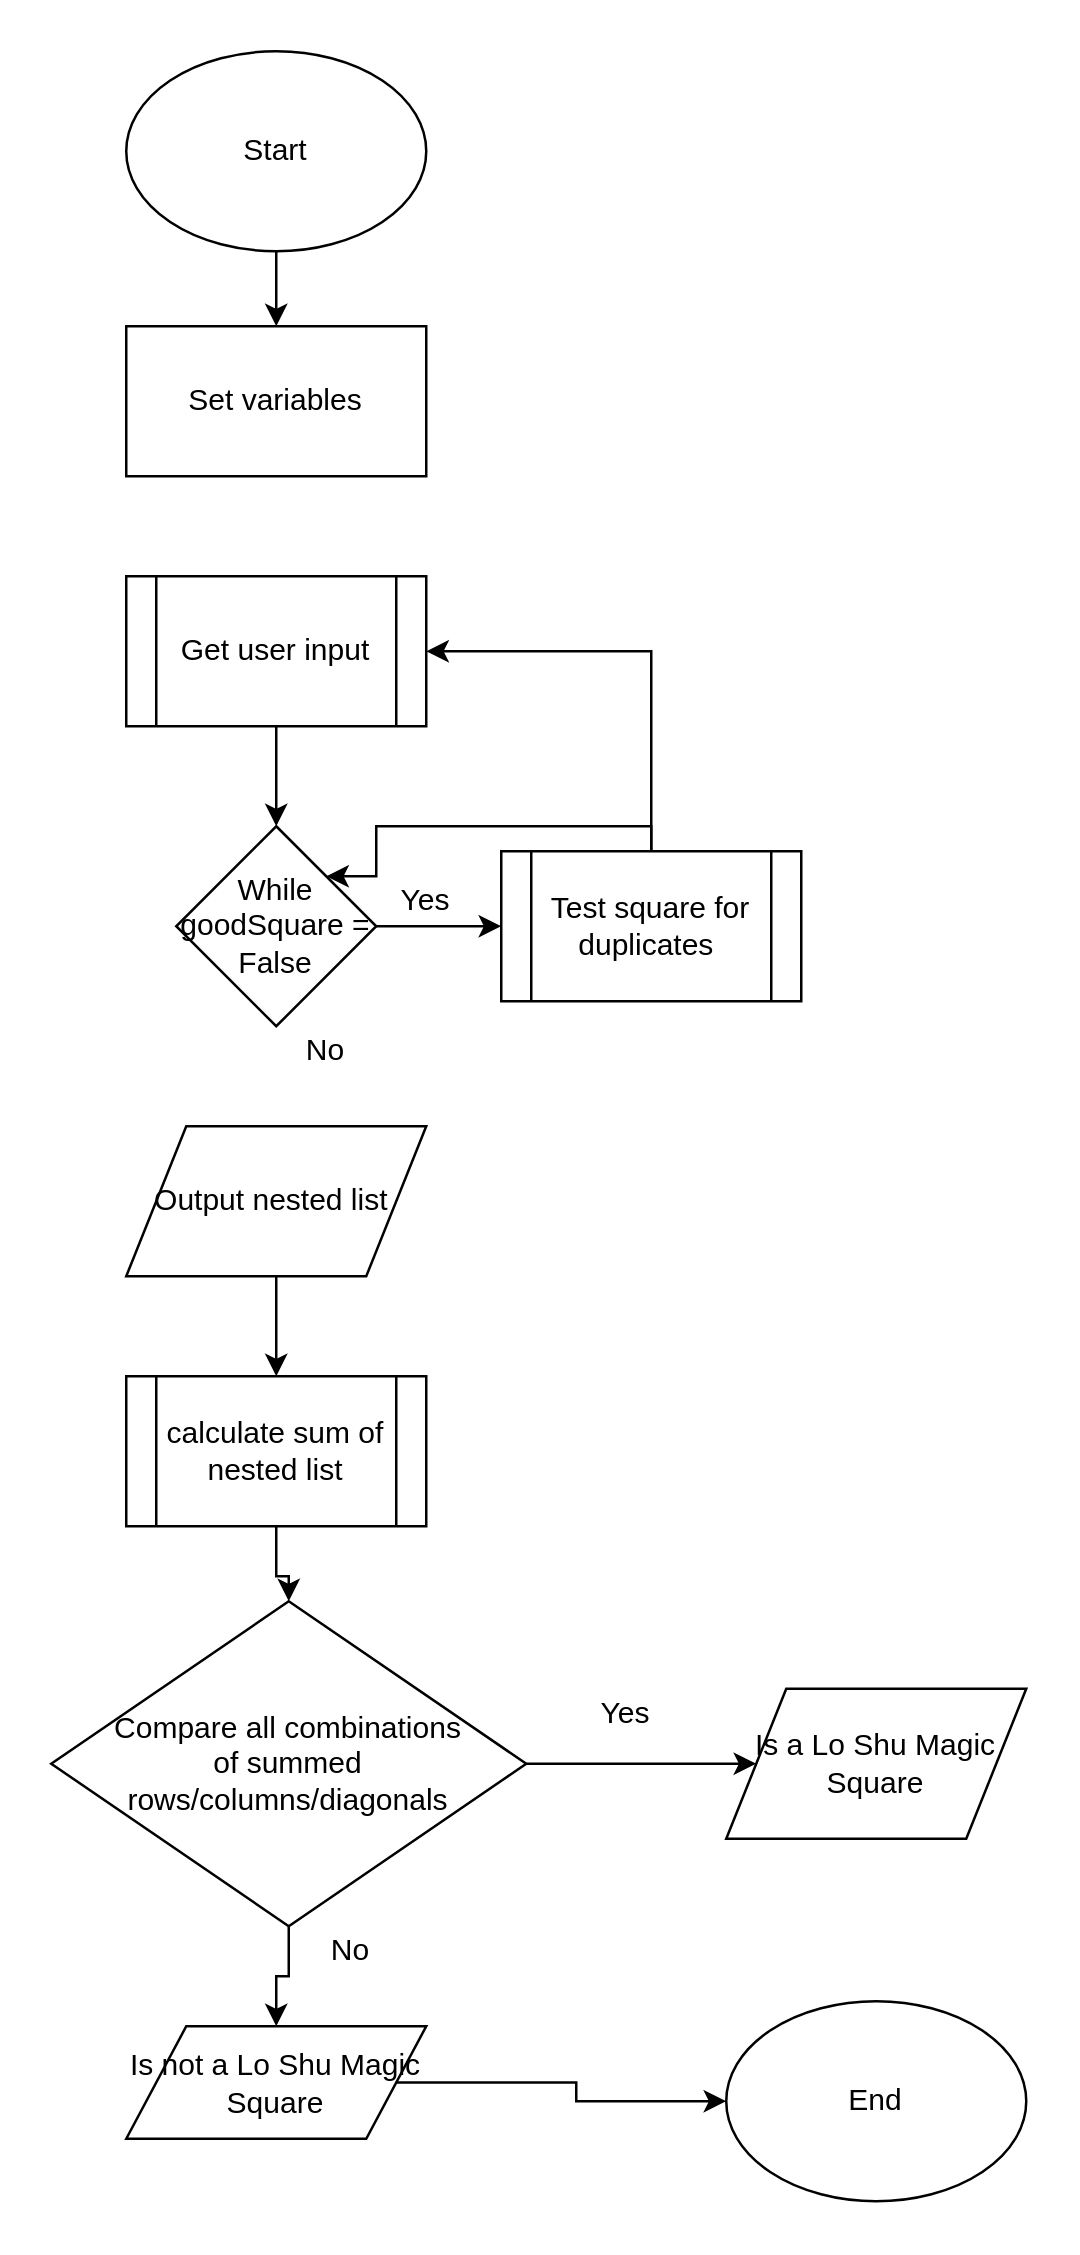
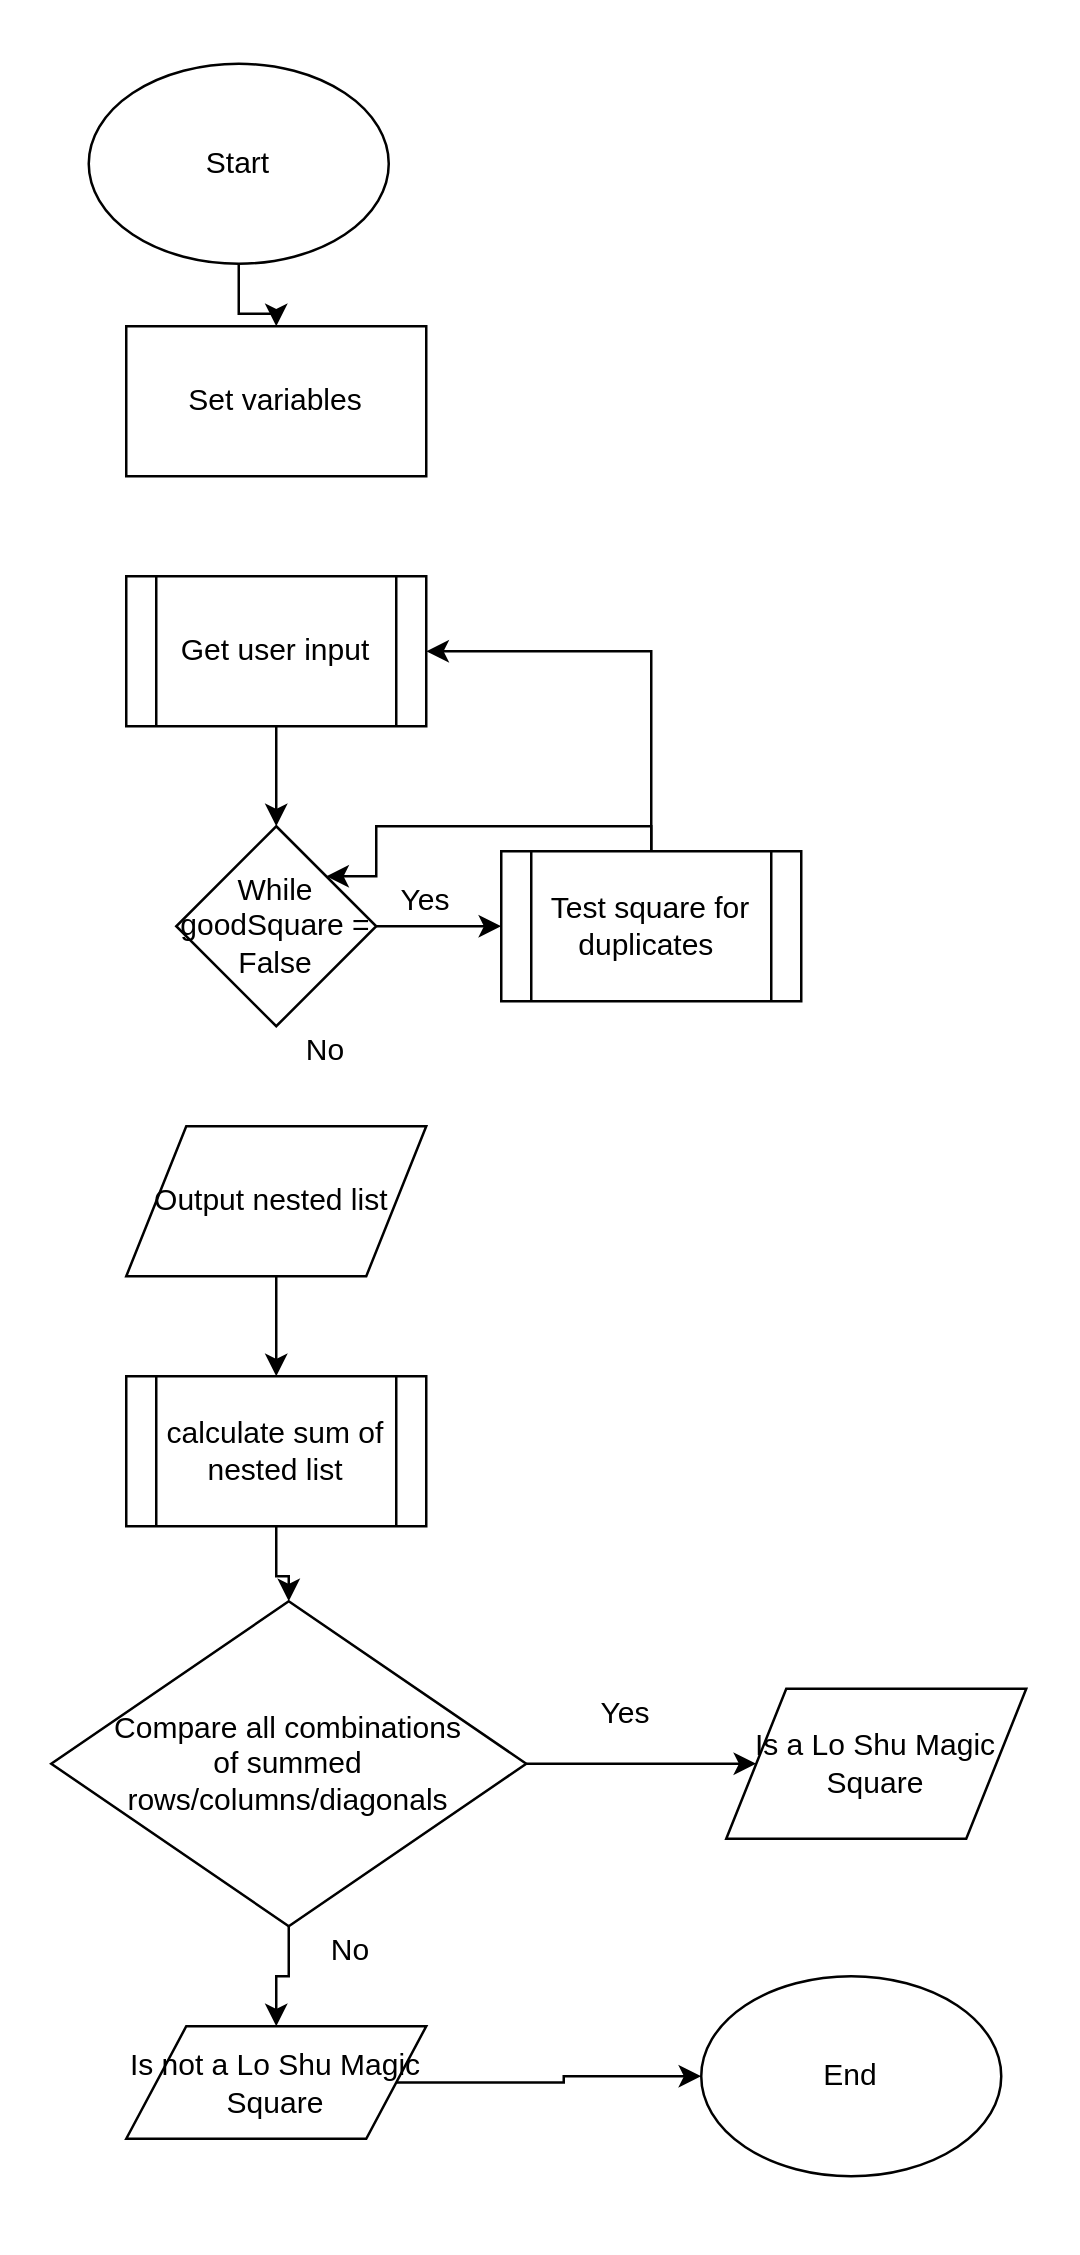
- <mxCell id="3" value="Start" style="ellipse;whiteSpace=wrap;html=1;" vertex="1" parent="1"><mxGeometry x="50" y="20" width="120" height="80" as="geometry" /></mxCell>
+ <mxCell id="3" value="Start" style="ellipse;whiteSpace=wrap;html=1;" vertex="1" parent="1"><mxGeometry x="35" y="25" width="120" height="80" as="geometry" /></mxCell>
- <mxCell id="22" value="End" style="ellipse;whiteSpace=wrap;html=1;" vertex="1" parent="1"><mxGeometry x="290" y="800" width="120" height="80" as="geometry" /></mxCell>
+ <mxCell id="22" value="End" style="ellipse;whiteSpace=wrap;html=1;" vertex="1" parent="1"><mxGeometry x="280" y="790" width="120" height="80" as="geometry" /></mxCell>
